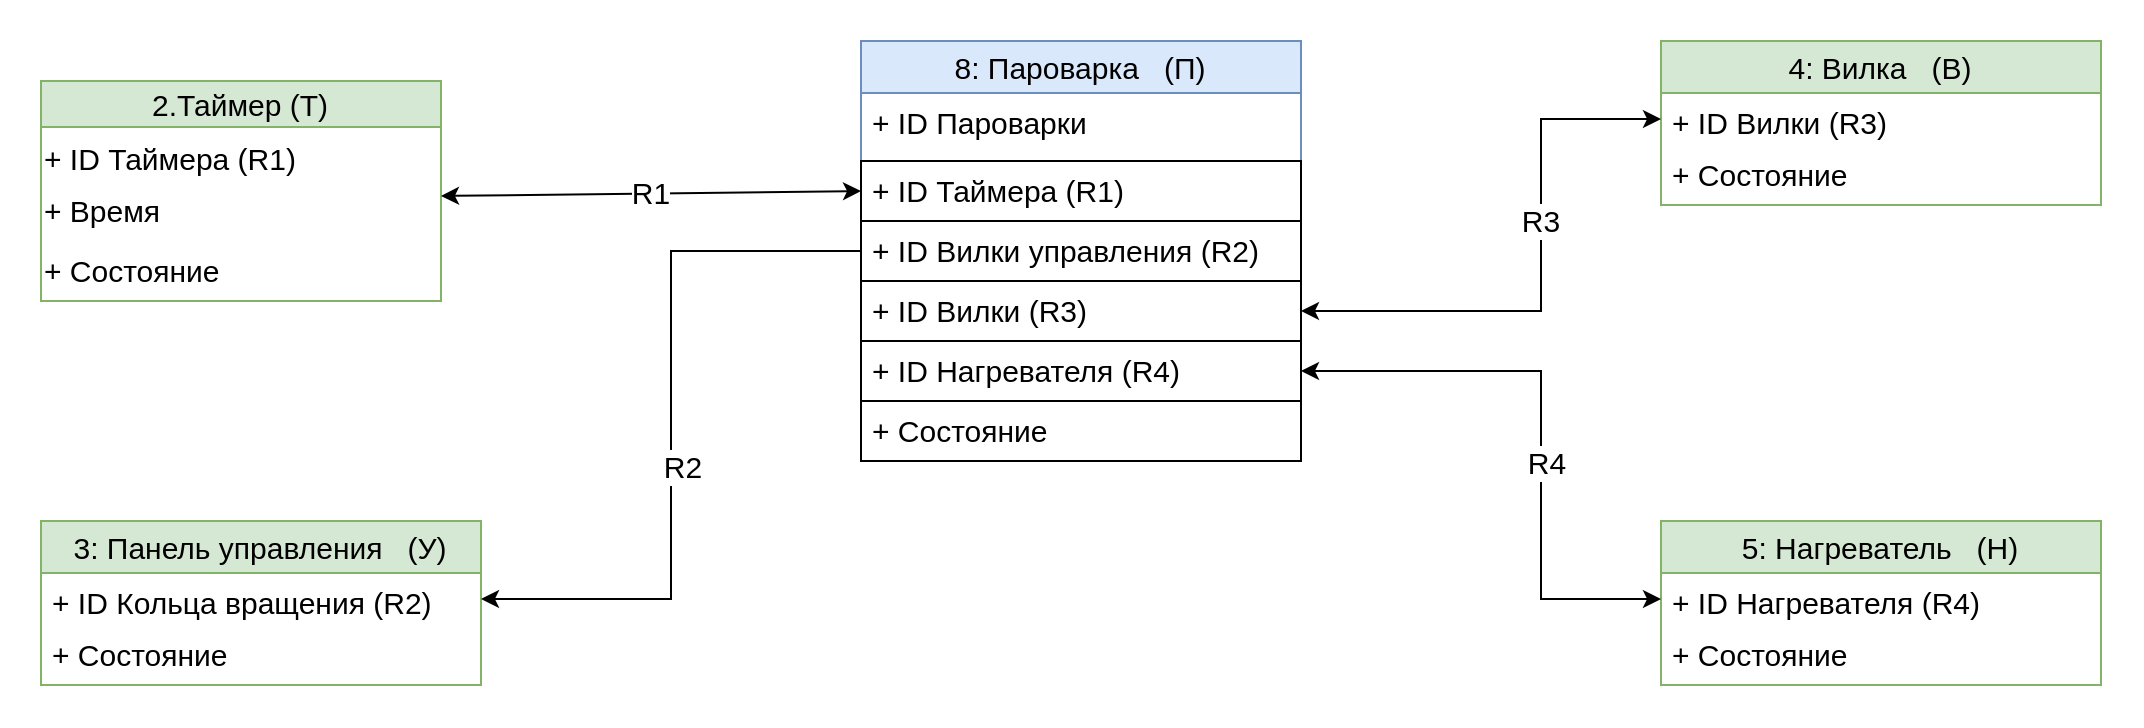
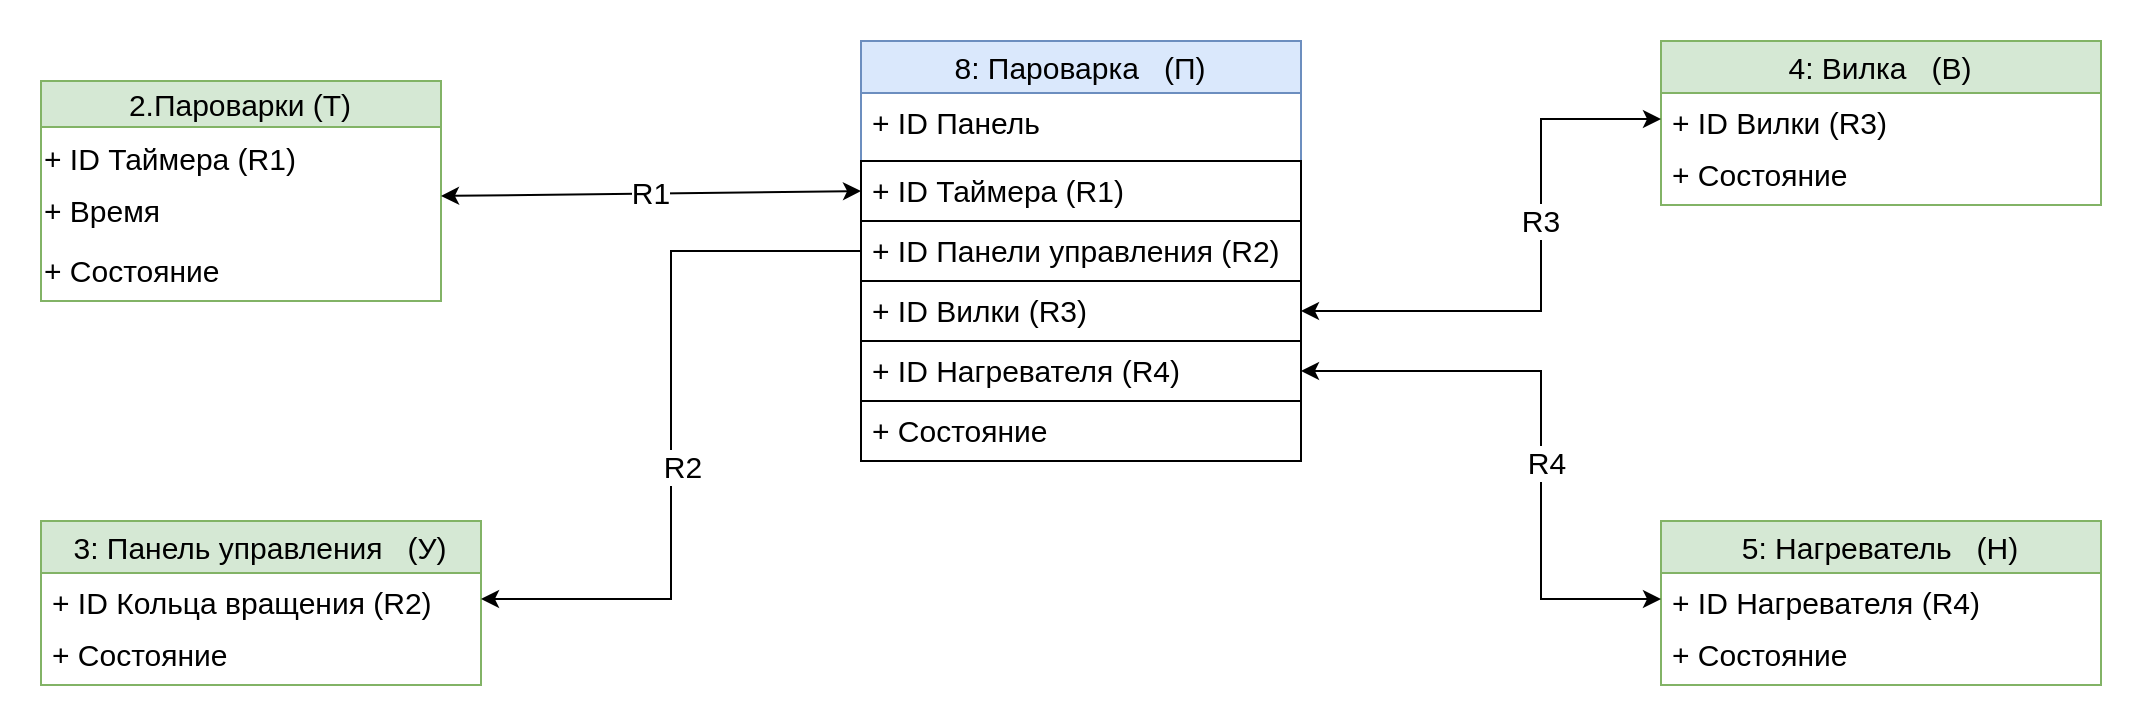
- <mxCell id="9" value="2.Таймер (Т)" style="swimlane;fontSize=15;fontStyle=0;fillColor=#d5e8d4;strokeColor=#82b366;" parent="1" vertex="1"><mxGeometry x="20" y="40" width="200" height="110" as="geometry" /></mxCell>
+ <mxCell id="9" value="2.Пароварки (Т)" style="swimlane;fontSize=15;fontStyle=0;fillColor=#d5e8d4;strokeColor=#82b366;" parent="1" vertex="1"><mxGeometry x="20" y="40" width="200" height="110" as="geometry" /></mxCell>
- <mxCell id="3" value="+ ID Пароварки" style="text;strokeColor=none;fillColor=none;align=left;verticalAlign=top;spacingLeft=4;spacingRight=4;overflow=hidden;rotatable=0;points=[[0,0.5],[1,0.5]];portConstraint=eastwest;fontSize=15;" parent="2" vertex="1"><mxGeometry y="26" width="220" height="34" as="geometry" /></mxCell>
+ <mxCell id="3" value="+ ID Панель" style="text;strokeColor=none;fillColor=none;align=left;verticalAlign=top;spacingLeft=4;spacingRight=4;overflow=hidden;rotatable=0;points=[[0,0.5],[1,0.5]];portConstraint=eastwest;fontSize=15;" parent="2" vertex="1"><mxGeometry y="26" width="220" height="34" as="geometry" /></mxCell>
- <mxCell id="5" value="+ ID Вилки управления (R2)" style="text;fillColor=none;align=left;verticalAlign=top;spacingLeft=4;spacingRight=4;overflow=hidden;rotatable=0;points=[[0,0.5],[1,0.5]];portConstraint=eastwest;strokeColor=#000000;fontSize=15;" parent="2" vertex="1"><mxGeometry y="90" width="220" height="30" as="geometry" /></mxCell>
+ <mxCell id="5" value="+ ID Панели управления (R2)" style="text;fillColor=none;align=left;verticalAlign=top;spacingLeft=4;spacingRight=4;overflow=hidden;rotatable=0;points=[[0,0.5],[1,0.5]];portConstraint=eastwest;strokeColor=#000000;fontSize=15;" parent="2" vertex="1"><mxGeometry y="90" width="220" height="30" as="geometry" /></mxCell>
